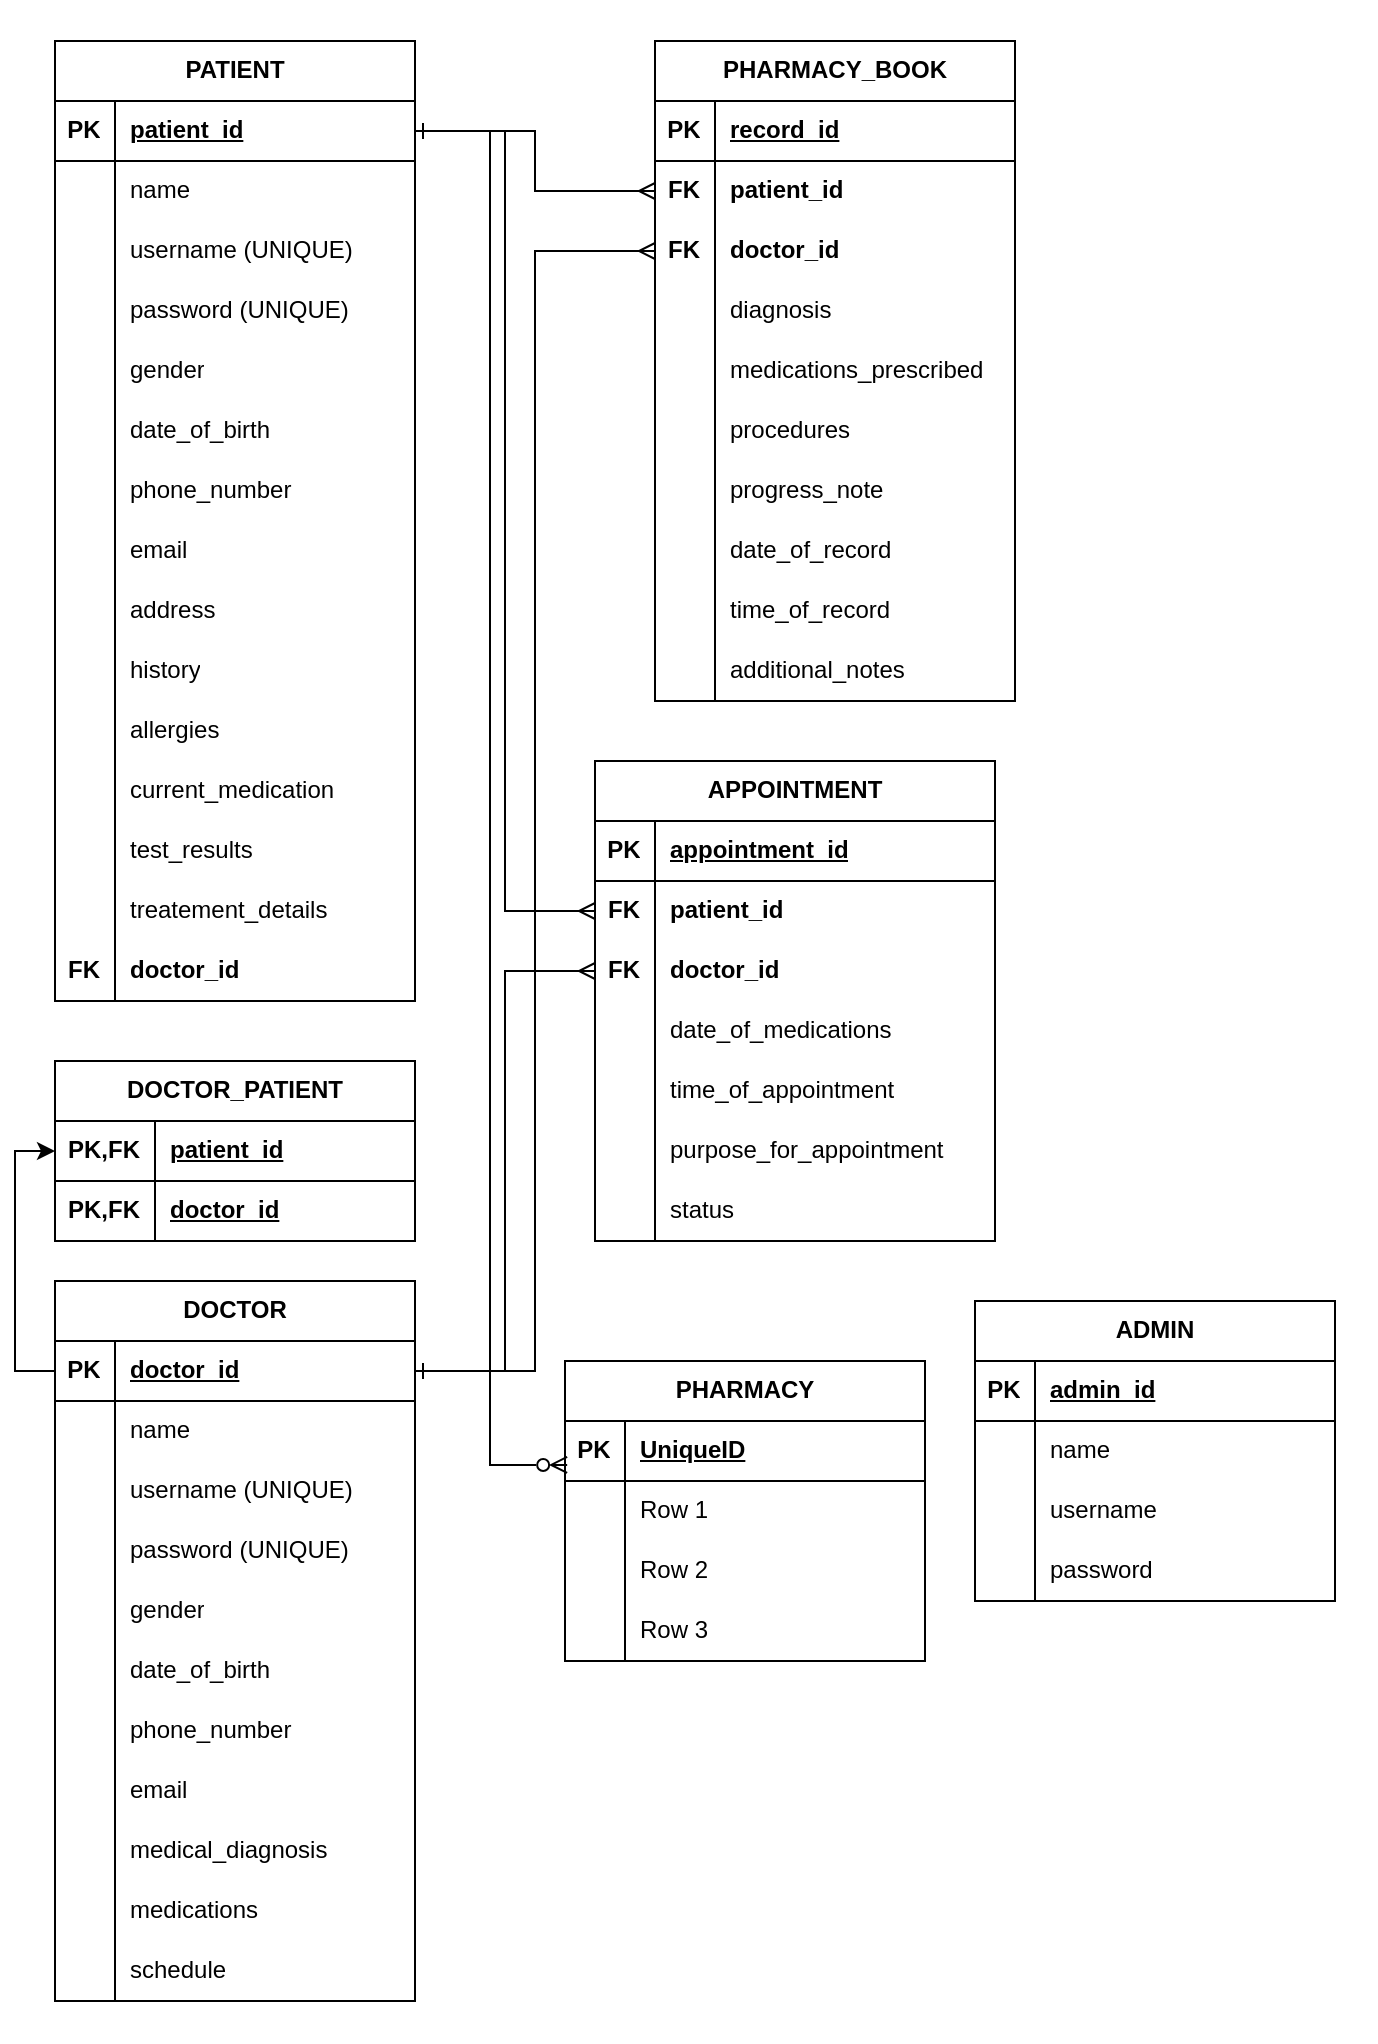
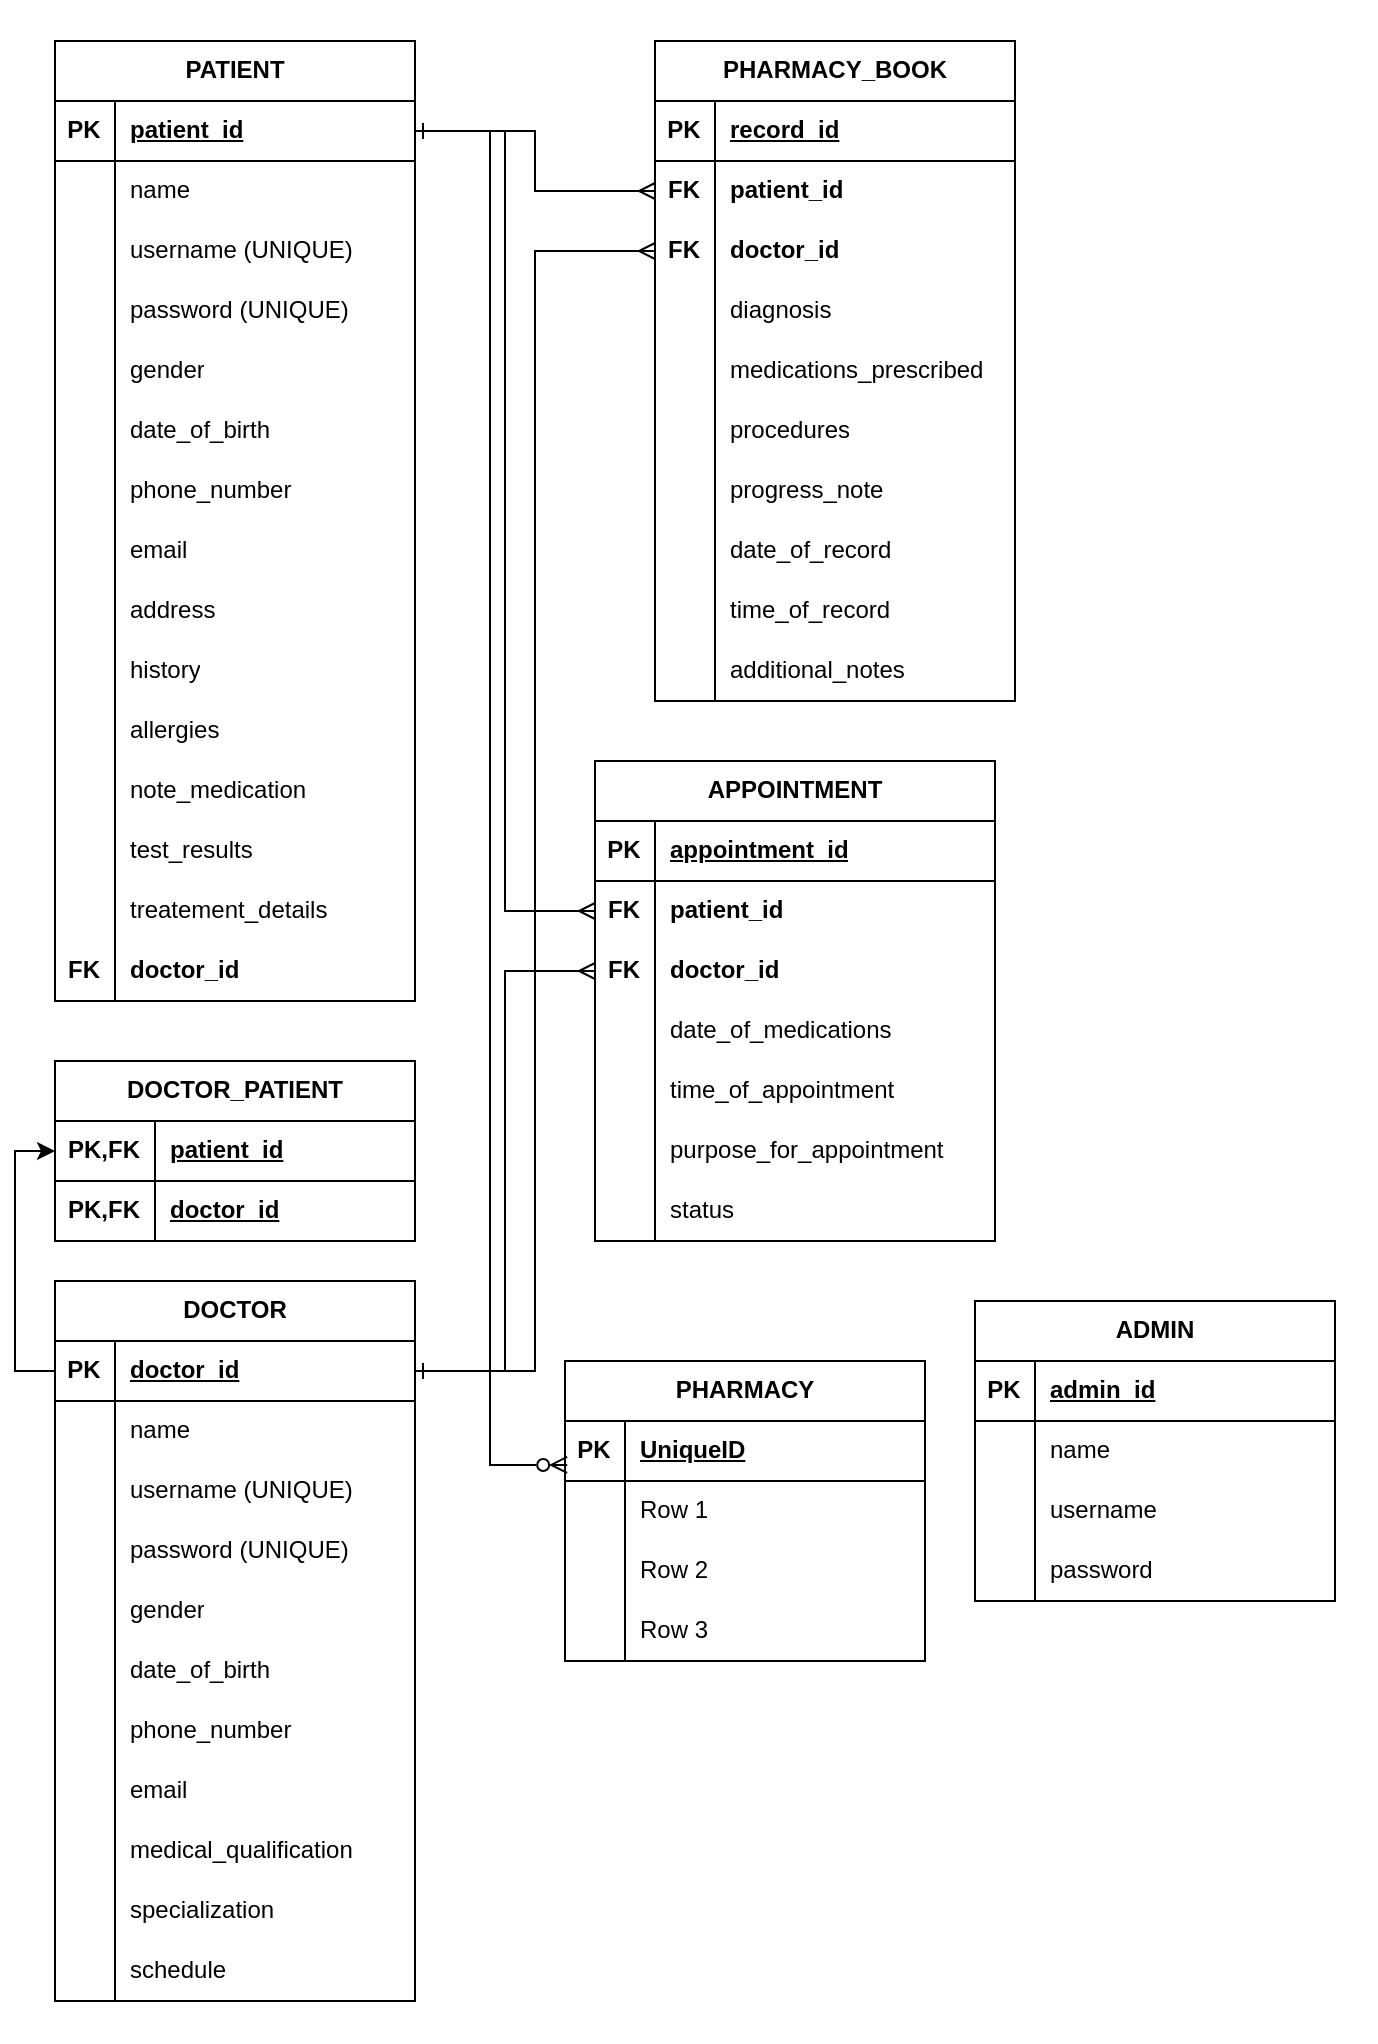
- <mxCell id="38" value="current_medication" style="shape=partialRectangle;connectable=0;fillColor=none;top=0;left=0;bottom=0;right=0;align=left;spacingLeft=6;overflow=hidden;whiteSpace=wrap;html=1;" vertex="1" parent="36"><mxGeometry x="30" width="150" height="30" as="geometry"><mxRectangle width="150" height="30" as="alternateBounds" /></mxGeometry></mxCell>
+ <mxCell id="38" value="note_medication" style="shape=partialRectangle;connectable=0;fillColor=none;top=0;left=0;bottom=0;right=0;align=left;spacingLeft=6;overflow=hidden;whiteSpace=wrap;html=1;" vertex="1" parent="36"><mxGeometry x="30" width="150" height="30" as="geometry"><mxRectangle width="150" height="30" as="alternateBounds" /></mxGeometry></mxCell>
- <mxCell id="88" value="medical_diagnosis" style="shape=partialRectangle;connectable=0;fillColor=none;top=0;left=0;bottom=0;right=0;align=left;spacingLeft=6;overflow=hidden;whiteSpace=wrap;html=1;" vertex="1" parent="86"><mxGeometry x="30" width="150" height="30" as="geometry"><mxRectangle width="150" height="30" as="alternateBounds" /></mxGeometry></mxCell>
+ <mxCell id="88" value="medical_qualification" style="shape=partialRectangle;connectable=0;fillColor=none;top=0;left=0;bottom=0;right=0;align=left;spacingLeft=6;overflow=hidden;whiteSpace=wrap;html=1;" vertex="1" parent="86"><mxGeometry x="30" width="150" height="30" as="geometry"><mxRectangle width="150" height="30" as="alternateBounds" /></mxGeometry></mxCell>
- <mxCell id="91" value="medications" style="shape=partialRectangle;connectable=0;fillColor=none;top=0;left=0;bottom=0;right=0;align=left;spacingLeft=6;overflow=hidden;whiteSpace=wrap;html=1;" vertex="1" parent="89"><mxGeometry x="30" width="150" height="30" as="geometry"><mxRectangle width="150" height="30" as="alternateBounds" /></mxGeometry></mxCell>
+ <mxCell id="91" value="specialization" style="shape=partialRectangle;connectable=0;fillColor=none;top=0;left=0;bottom=0;right=0;align=left;spacingLeft=6;overflow=hidden;whiteSpace=wrap;html=1;" vertex="1" parent="89"><mxGeometry x="30" width="150" height="30" as="geometry"><mxRectangle width="150" height="30" as="alternateBounds" /></mxGeometry></mxCell>
